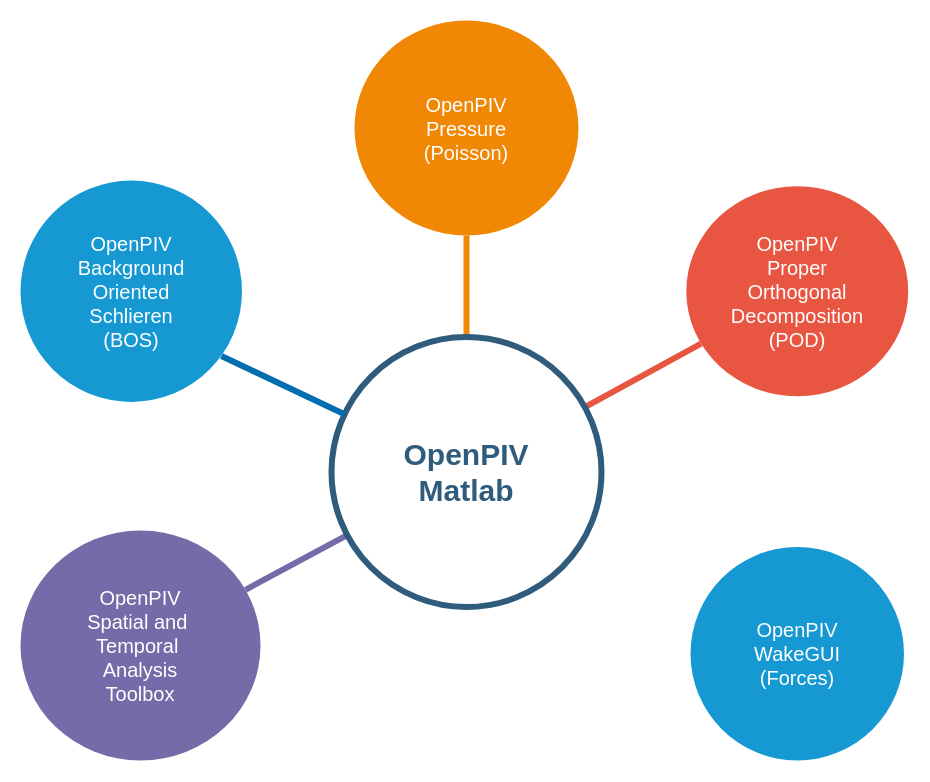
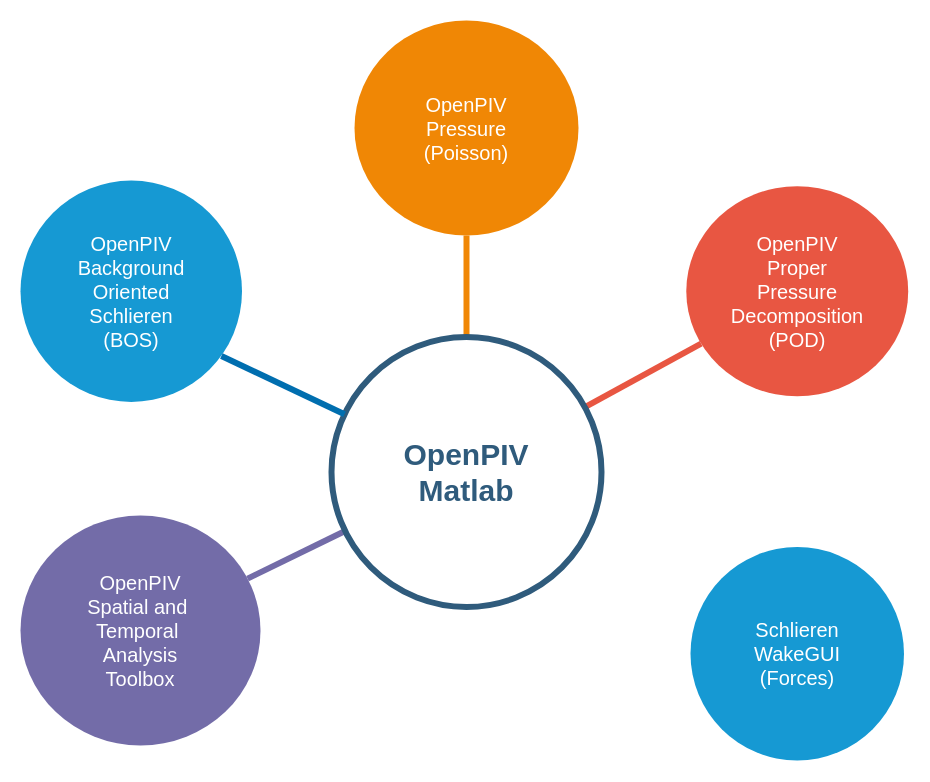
- <mxCell id="3" value="OpenPIV&lt;br&gt;Proper&lt;br&gt;Orthogonal&lt;br&gt;Decomposition&lt;br&gt;(POD)" style="ellipse;whiteSpace=wrap;html=1;shadow=0;fontFamily=Helvetica;fontSize=20;fontColor=#FFFFFF;align=center;strokeWidth=3;fillColor=#E85642;strokeColor=none;" parent="1" vertex="1"><mxGeometry x="685.79" y="185.75" width="221.93" height="210" as="geometry" /></mxCell>
+ <mxCell id="3" value="OpenPIV&lt;br&gt;Proper&lt;br&gt;Pressure&lt;br&gt;Decomposition&lt;br&gt;(POD)" style="ellipse;whiteSpace=wrap;html=1;shadow=0;fontFamily=Helvetica;fontSize=20;fontColor=#FFFFFF;align=center;strokeWidth=3;fillColor=#E85642;strokeColor=none;" parent="1" vertex="1"><mxGeometry x="685.79" y="185.75" width="221.93" height="210" as="geometry" /></mxCell>
- <mxCell id="9" value="OpenPIV&lt;br&gt;Spatial and&amp;nbsp;&lt;br&gt;Temporal&amp;nbsp;&lt;br&gt;Analysis&lt;br&gt;Toolbox" style="ellipse;whiteSpace=wrap;html=1;shadow=0;fontFamily=Helvetica;fontSize=20;fontColor=#FFFFFF;align=center;strokeWidth=3;fillColor=#736ca8;strokeColor=none;" parent="1" vertex="1"><mxGeometry x="20" y="530" width="240" height="230" as="geometry" /></mxCell>
+ <mxCell id="9" value="OpenPIV&lt;br&gt;Spatial and&amp;nbsp;&lt;br&gt;Temporal&amp;nbsp;&lt;br&gt;Analysis&lt;br&gt;Toolbox" style="ellipse;whiteSpace=wrap;html=1;shadow=0;fontFamily=Helvetica;fontSize=20;fontColor=#FFFFFF;align=center;strokeWidth=3;fillColor=#736ca8;strokeColor=none;" parent="1" vertex="1"><mxGeometry x="20" y="515" width="240" height="230" as="geometry" /></mxCell>
- <mxCell id="4" value="OpenPIV&lt;br&gt;WakeGUI&lt;br&gt;(Forces)" style="ellipse;whiteSpace=wrap;html=1;shadow=0;fontFamily=Helvetica;fontSize=20;fontColor=#FFFFFF;align=center;strokeWidth=3;fillColor=#1699D3;strokeColor=none;" parent="1" vertex="1"><mxGeometry x="690" y="546.5" width="213.5" height="213.5" as="geometry" /></mxCell>
+ <mxCell id="4" value="Schlieren&lt;br&gt;WakeGUI&lt;br&gt;(Forces)" style="ellipse;whiteSpace=wrap;html=1;shadow=0;fontFamily=Helvetica;fontSize=20;fontColor=#FFFFFF;align=center;strokeWidth=3;fillColor=#1699D3;strokeColor=none;" parent="1" vertex="1"><mxGeometry x="690" y="546.5" width="213.5" height="213.5" as="geometry" /></mxCell>
